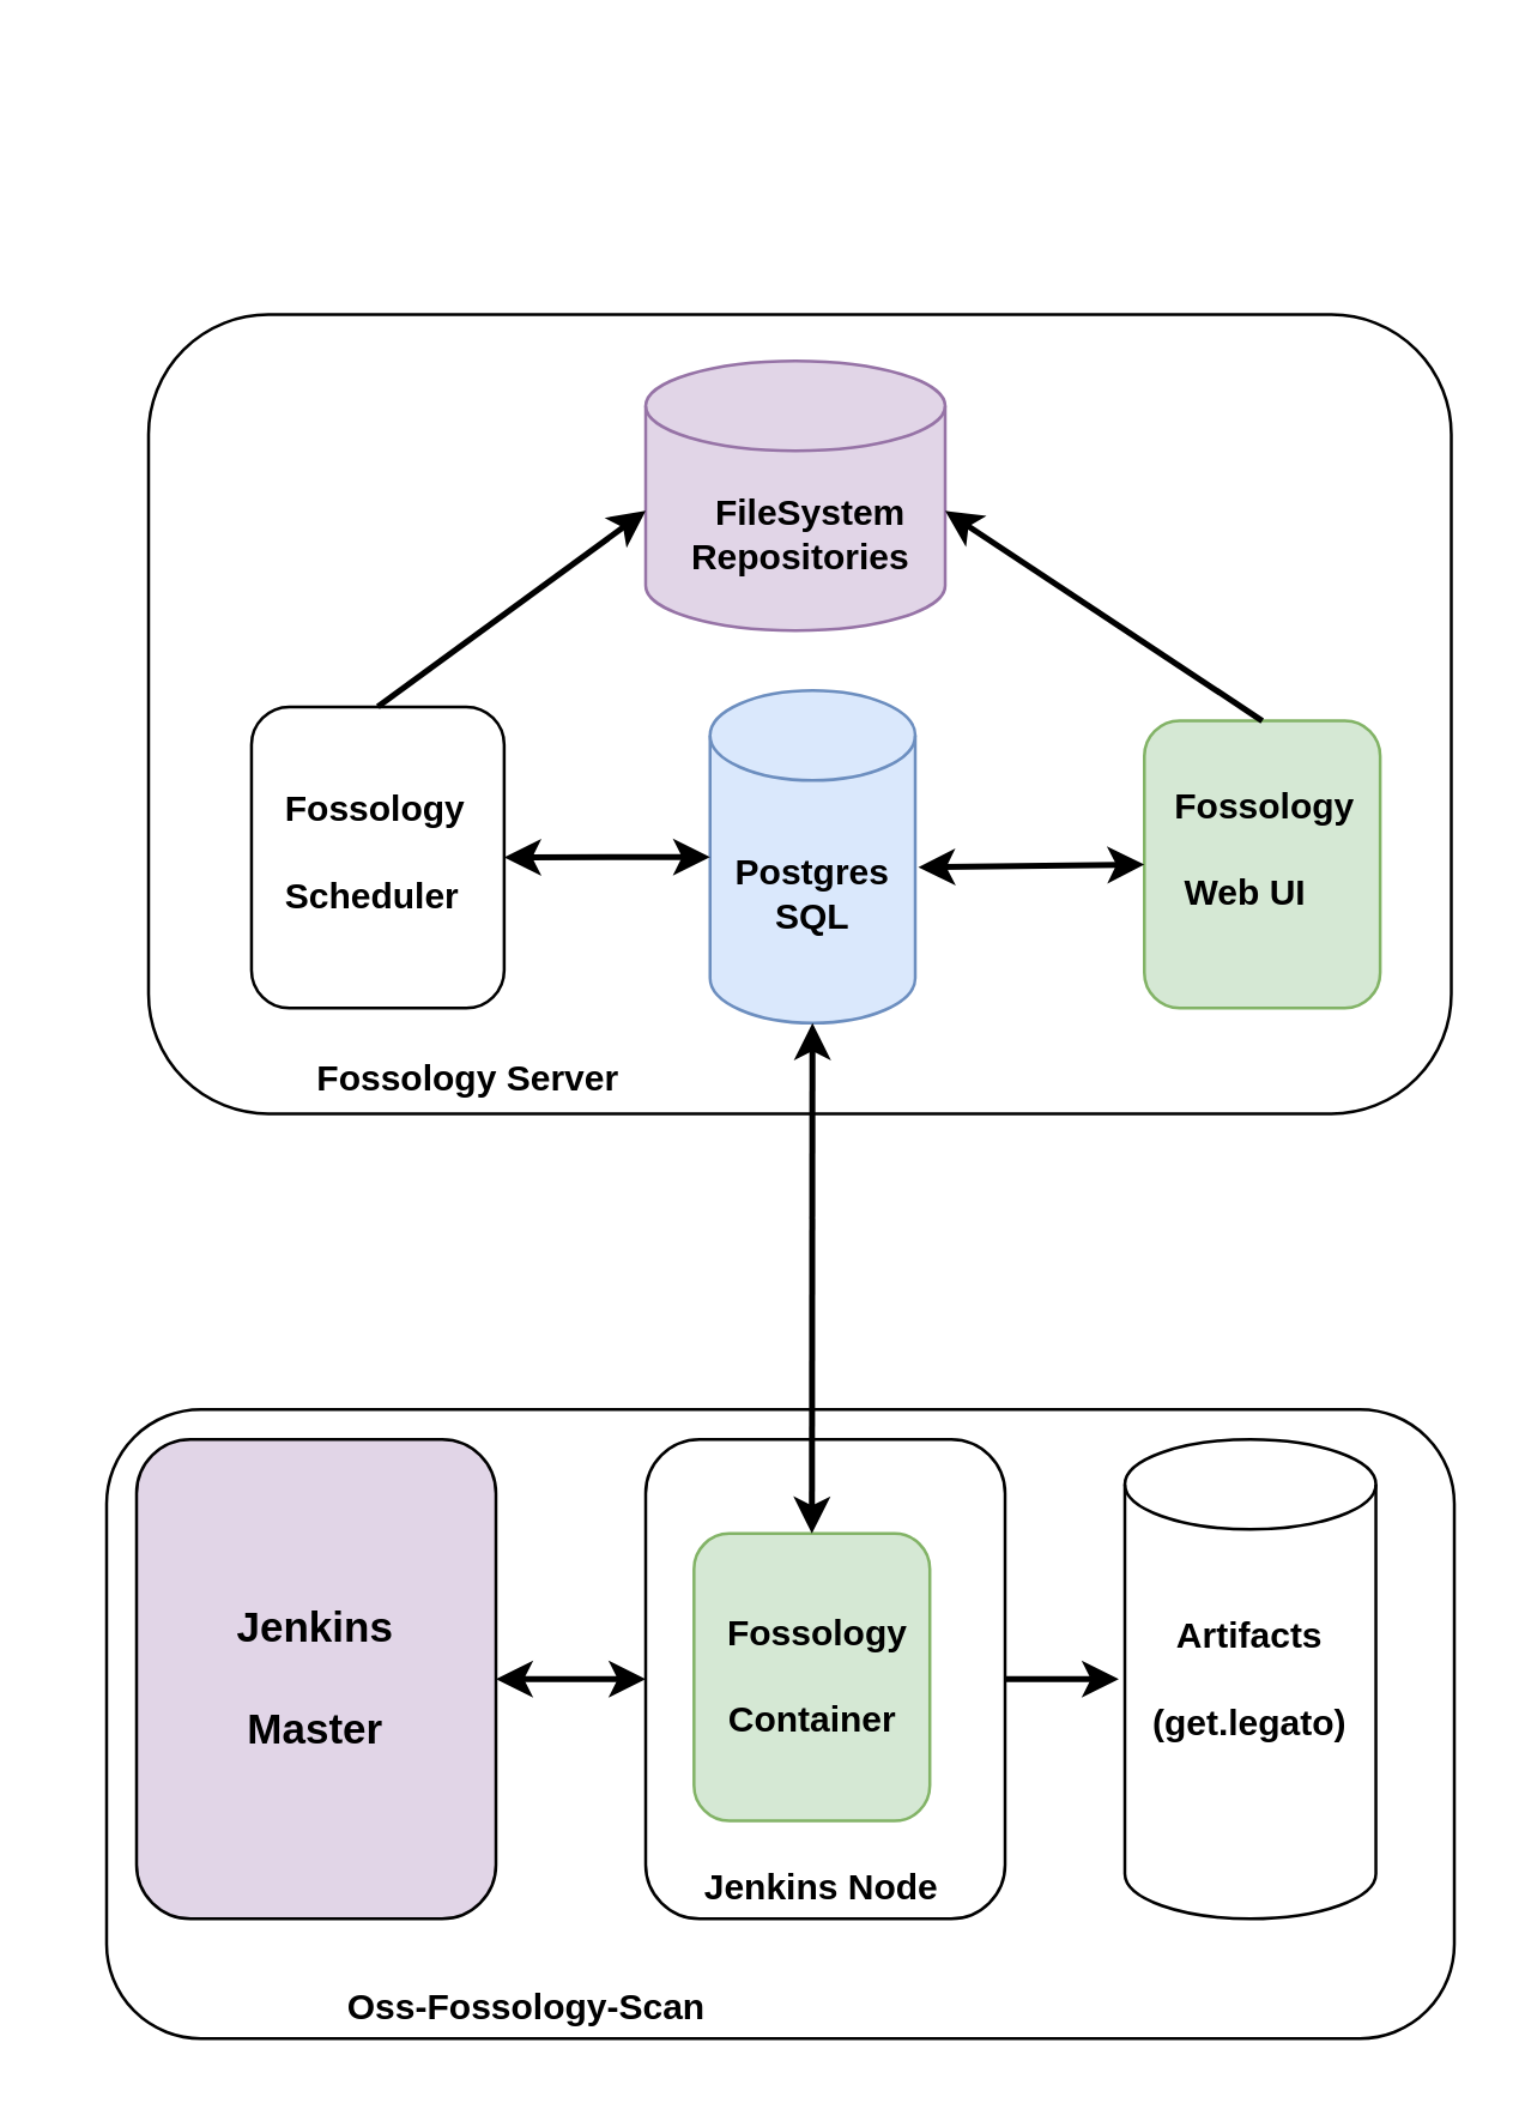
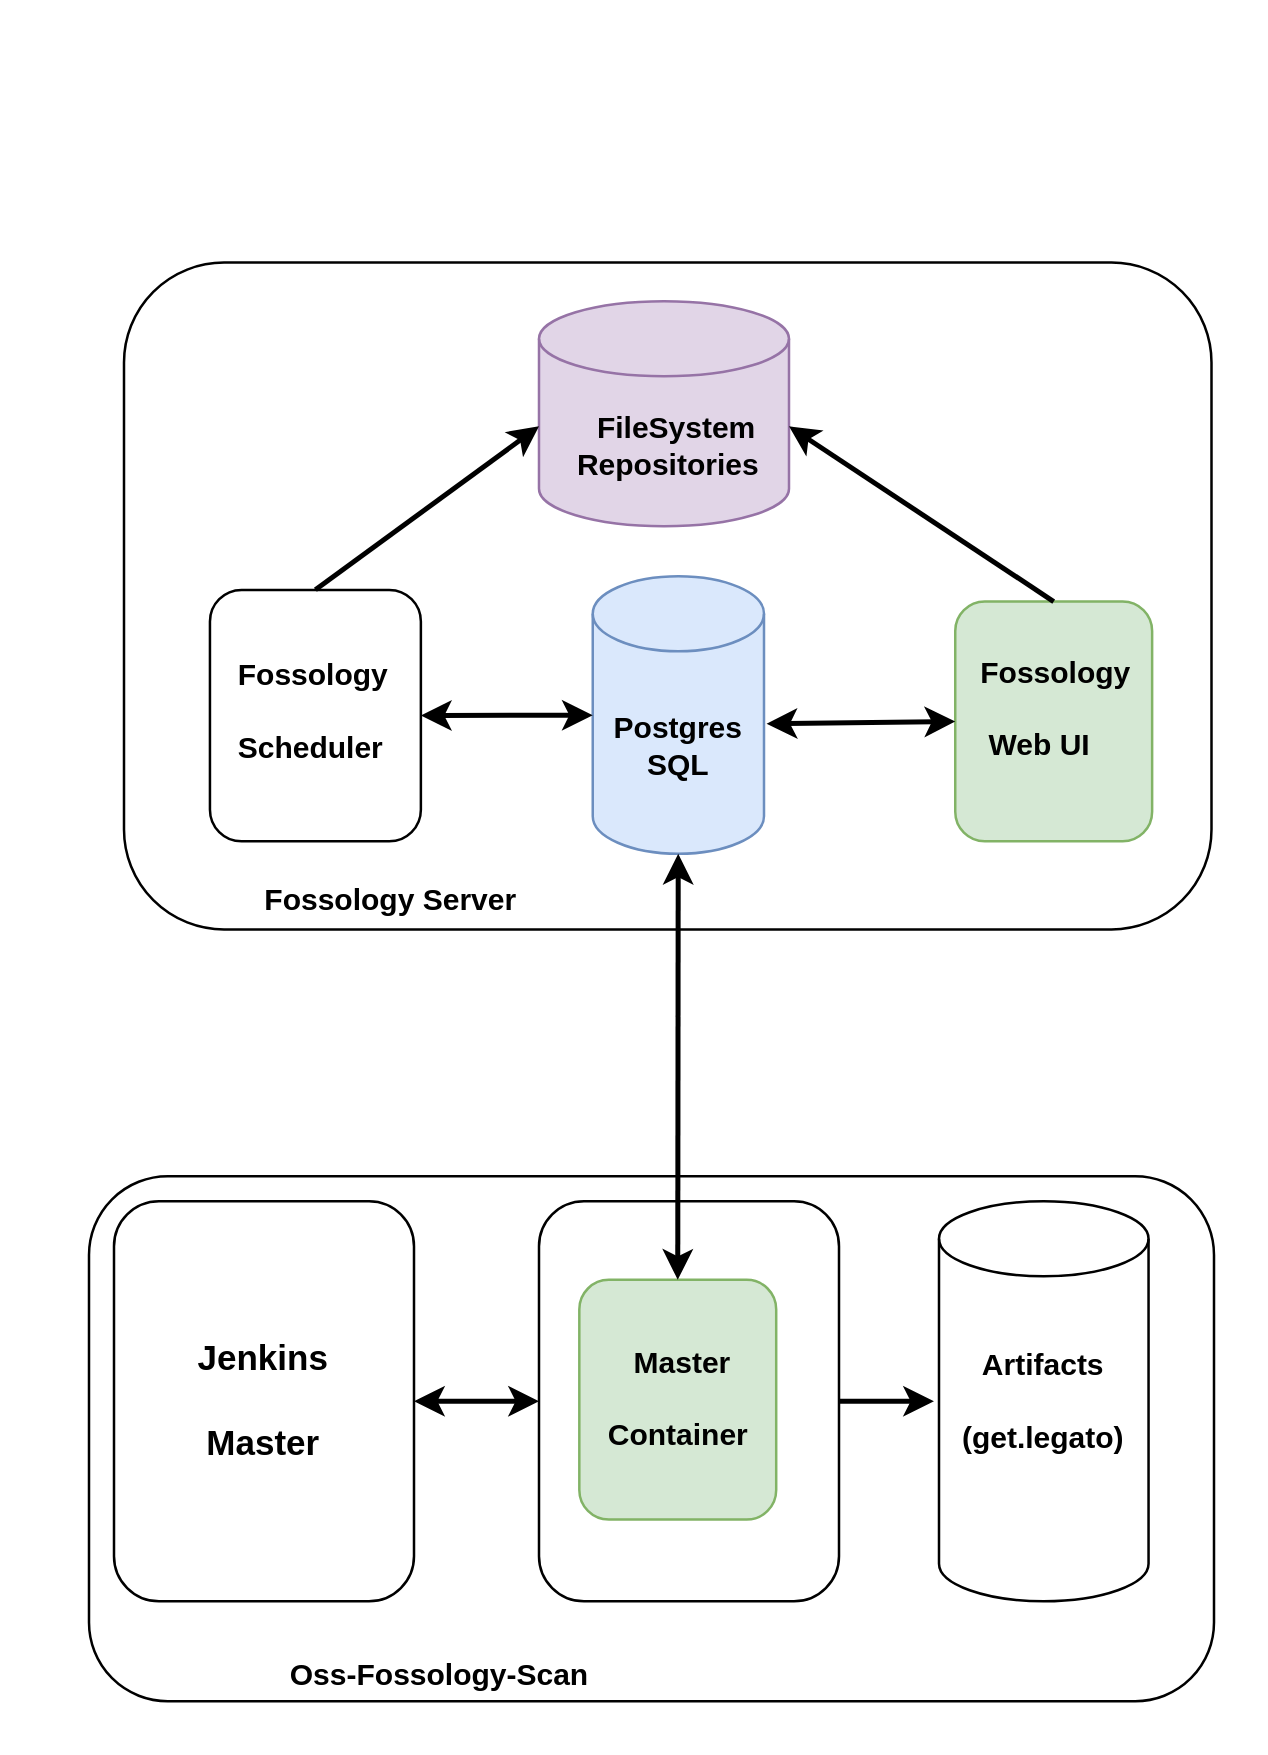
- <mxCell id="18" value="&lt;div&gt;&lt;b&gt;&amp;nbsp;Fossology&lt;/b&gt;&lt;/div&gt;&lt;div&gt;&lt;b&gt;&lt;br&gt;&lt;/b&gt;&lt;/div&gt;&lt;div&gt;&lt;b&gt;Container&lt;br&gt;&lt;/b&gt;&lt;/div&gt;" style="text;html=1;strokeColor=none;fillColor=none;align=center;verticalAlign=middle;whiteSpace=wrap;rounded=0;" vertex="1" parent="1"><mxGeometry x="250.5" y="549.37" width="40" height="20" as="geometry" /></mxCell>
+ <mxCell id="18" value="&lt;div&gt;&lt;b&gt;&amp;nbsp;Master&lt;/b&gt;&lt;/div&gt;&lt;div&gt;&lt;b&gt;&lt;br&gt;&lt;/b&gt;&lt;/div&gt;&lt;div&gt;&lt;b&gt;Container&lt;br&gt;&lt;/b&gt;&lt;/div&gt;" style="text;html=1;strokeColor=none;fillColor=none;align=center;verticalAlign=middle;whiteSpace=wrap;rounded=0;" vertex="1" parent="1"><mxGeometry x="250.5" y="549.37" width="40" height="20" as="geometry" /></mxCell>
- <mxCell id="21" value="&lt;div&gt;&lt;font style=&quot;font-size: 14px&quot;&gt;&lt;b&gt;Jenkins&lt;/b&gt;&lt;/font&gt;&lt;/div&gt;&lt;div&gt;&lt;font style=&quot;font-size: 14px&quot;&gt;&lt;b&gt;&lt;br&gt;&lt;/b&gt;&lt;/font&gt;&lt;/div&gt;&lt;div&gt;&lt;font style=&quot;font-size: 14px&quot;&gt;&lt;b&gt; Master&lt;/b&gt;&lt;/font&gt;&lt;/div&gt;" style="rounded=1;whiteSpace=wrap;html=1;fillColor=#e1d5e7;" vertex="1" parent="1"><mxGeometry x="45" y="480" width="120" height="160" as="geometry" /></mxCell>
+ <mxCell id="21" value="&lt;div&gt;&lt;font style=&quot;font-size: 14px&quot;&gt;&lt;b&gt;Jenkins&lt;/b&gt;&lt;/font&gt;&lt;/div&gt;&lt;div&gt;&lt;font style=&quot;font-size: 14px&quot;&gt;&lt;b&gt;&lt;br&gt;&lt;/b&gt;&lt;/font&gt;&lt;/div&gt;&lt;div&gt;&lt;font style=&quot;font-size: 14px&quot;&gt;&lt;b&gt; Master&lt;/b&gt;&lt;/font&gt;&lt;/div&gt;" style="rounded=1;whiteSpace=wrap;html=1;" vertex="1" parent="1"><mxGeometry x="45" y="480" width="120" height="160" as="geometry" /></mxCell>
- <mxCell id="22" value="&lt;b&gt;Jenkins Node&lt;/b&gt;" style="text;html=1;strokeColor=none;fillColor=none;align=center;verticalAlign=middle;whiteSpace=wrap;rounded=0;" vertex="1" parent="1"><mxGeometry x="222.56" y="620" width="102.44" height="20" as="geometry" /></mxCell>
